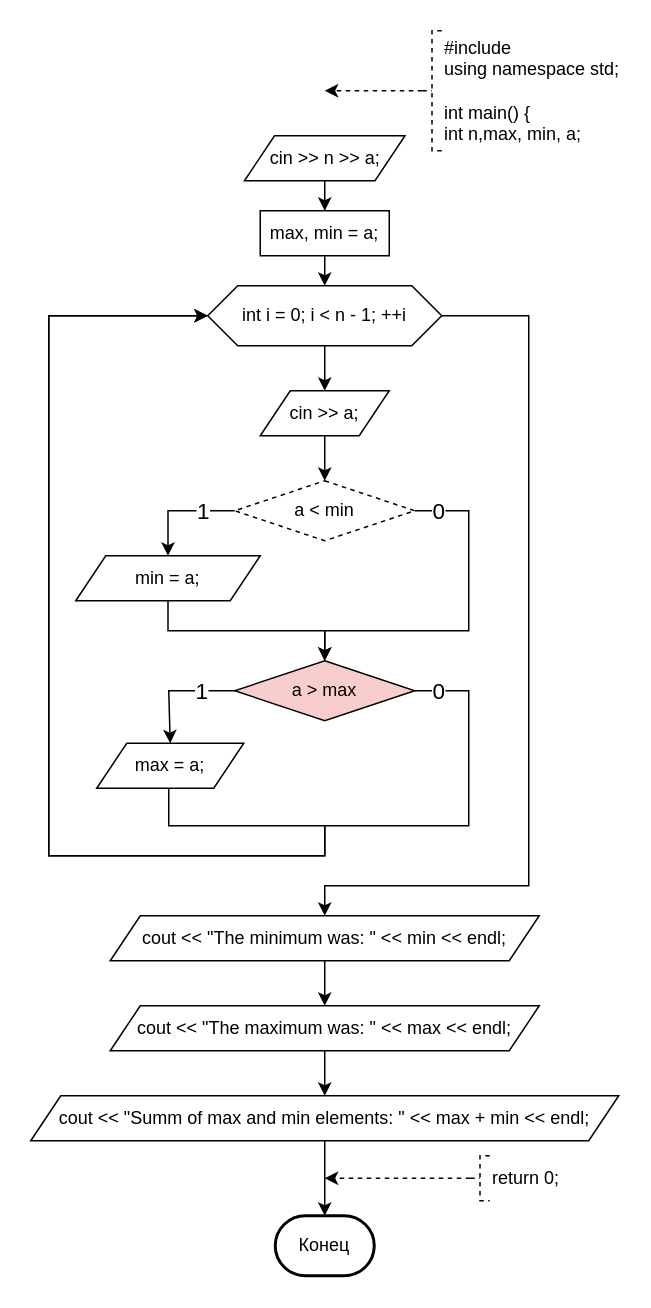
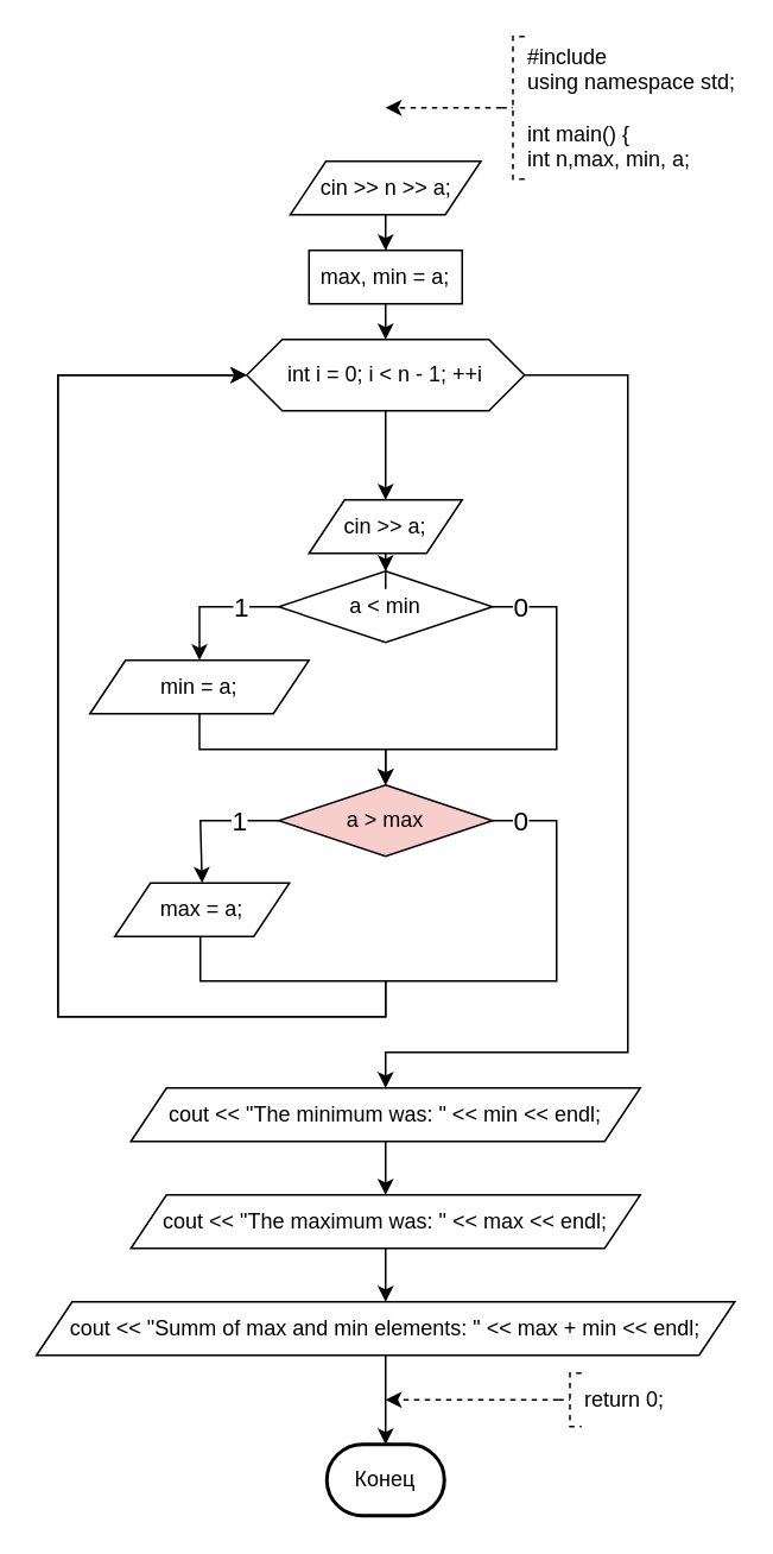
- <mxCell id="18" value="cin &gt;&gt; a;" style="shape=parallelogram;perimeter=parallelogramPerimeter;whiteSpace=wrap;html=1;fixedSize=1;" vertex="1" parent="1"><mxGeometry x="173" y="260" width="86" height="30" as="geometry" /></mxCell>
+ <mxCell id="18" value="cin &gt;&gt; a;" style="shape=parallelogram;perimeter=parallelogramPerimeter;whiteSpace=wrap;html=1;fixedSize=1;" vertex="1" parent="1"><mxGeometry x="173" y="280" width="86" height="30" as="geometry" /></mxCell>
- <mxCell id="7" value="a &lt; min" style="rhombus;whiteSpace=wrap;html=1;dashed=1;" vertex="1" parent="1"><mxGeometry x="156" y="320" width="120" height="40" as="geometry" /></mxCell>
+ <mxCell id="7" value="a &lt; min" style="rhombus;whiteSpace=wrap;html=1;" vertex="1" parent="1"><mxGeometry x="156" y="320" width="120" height="40" as="geometry" /></mxCell>
